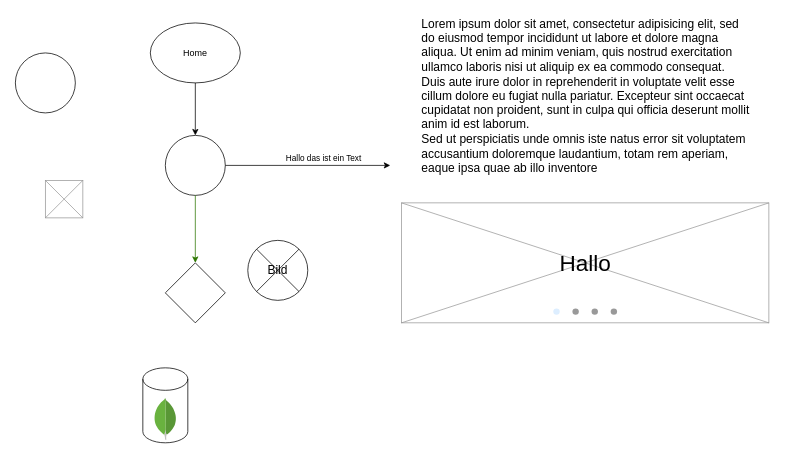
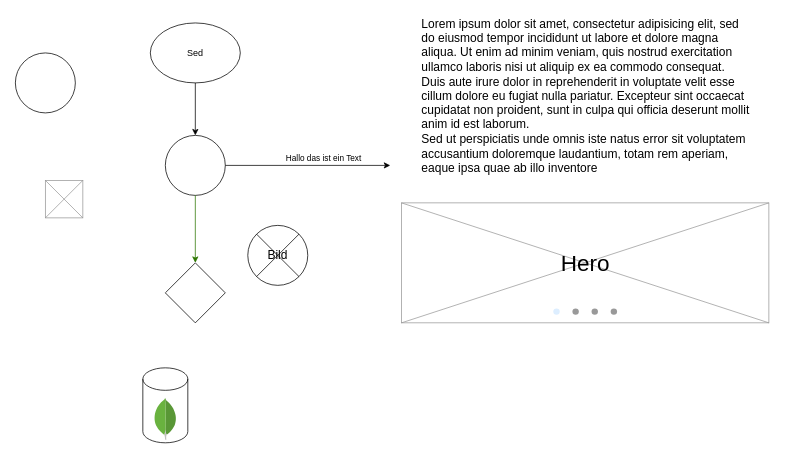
- <mxCell id="5" value="Home" style="ellipse;whiteSpace=wrap;html=1;" parent="1" vertex="1"><mxGeometry x="200" y="30" width="120" height="80" as="geometry" /></mxCell>
+ <mxCell id="5" value="Sed" style="ellipse;whiteSpace=wrap;html=1;" parent="1" vertex="1"><mxGeometry x="200" y="30" width="120" height="80" as="geometry" /></mxCell>
- <mxCell id="12" value="Hallo" style="verticalLabelPosition=middle;shadow=0;dashed=0;align=center;html=1;verticalAlign=middle;strokeWidth=1;shape=mxgraph.mockup.graphics.simpleIcon;strokeColor=#999999;labelPosition=center;fontSize=30;" parent="1" vertex="1"><mxGeometry x="535" y="270" width="490" height="160" as="geometry" /></mxCell>
+ <mxCell id="12" value="Hero" style="verticalLabelPosition=middle;shadow=0;dashed=0;align=center;html=1;verticalAlign=middle;strokeWidth=1;shape=mxgraph.mockup.graphics.simpleIcon;strokeColor=#999999;labelPosition=center;fontSize=30;" parent="1" vertex="1"><mxGeometry x="535" y="270" width="490" height="160" as="geometry" /></mxCell>
- <mxCell id="17" value="Bild" style="shape=sumEllipse;perimeter=ellipsePerimeter;whiteSpace=wrap;html=1;backgroundOutline=1;fontSize=16;" parent="1" vertex="1"><mxGeometry x="330" y="320" width="80" height="80" as="geometry" /></mxCell>
+ <mxCell id="17" value="Bild" style="shape=sumEllipse;perimeter=ellipsePerimeter;whiteSpace=wrap;html=1;backgroundOutline=1;fontSize=16;" parent="1" vertex="1"><mxGeometry x="330" y="300" width="80" height="80" as="geometry" /></mxCell>
